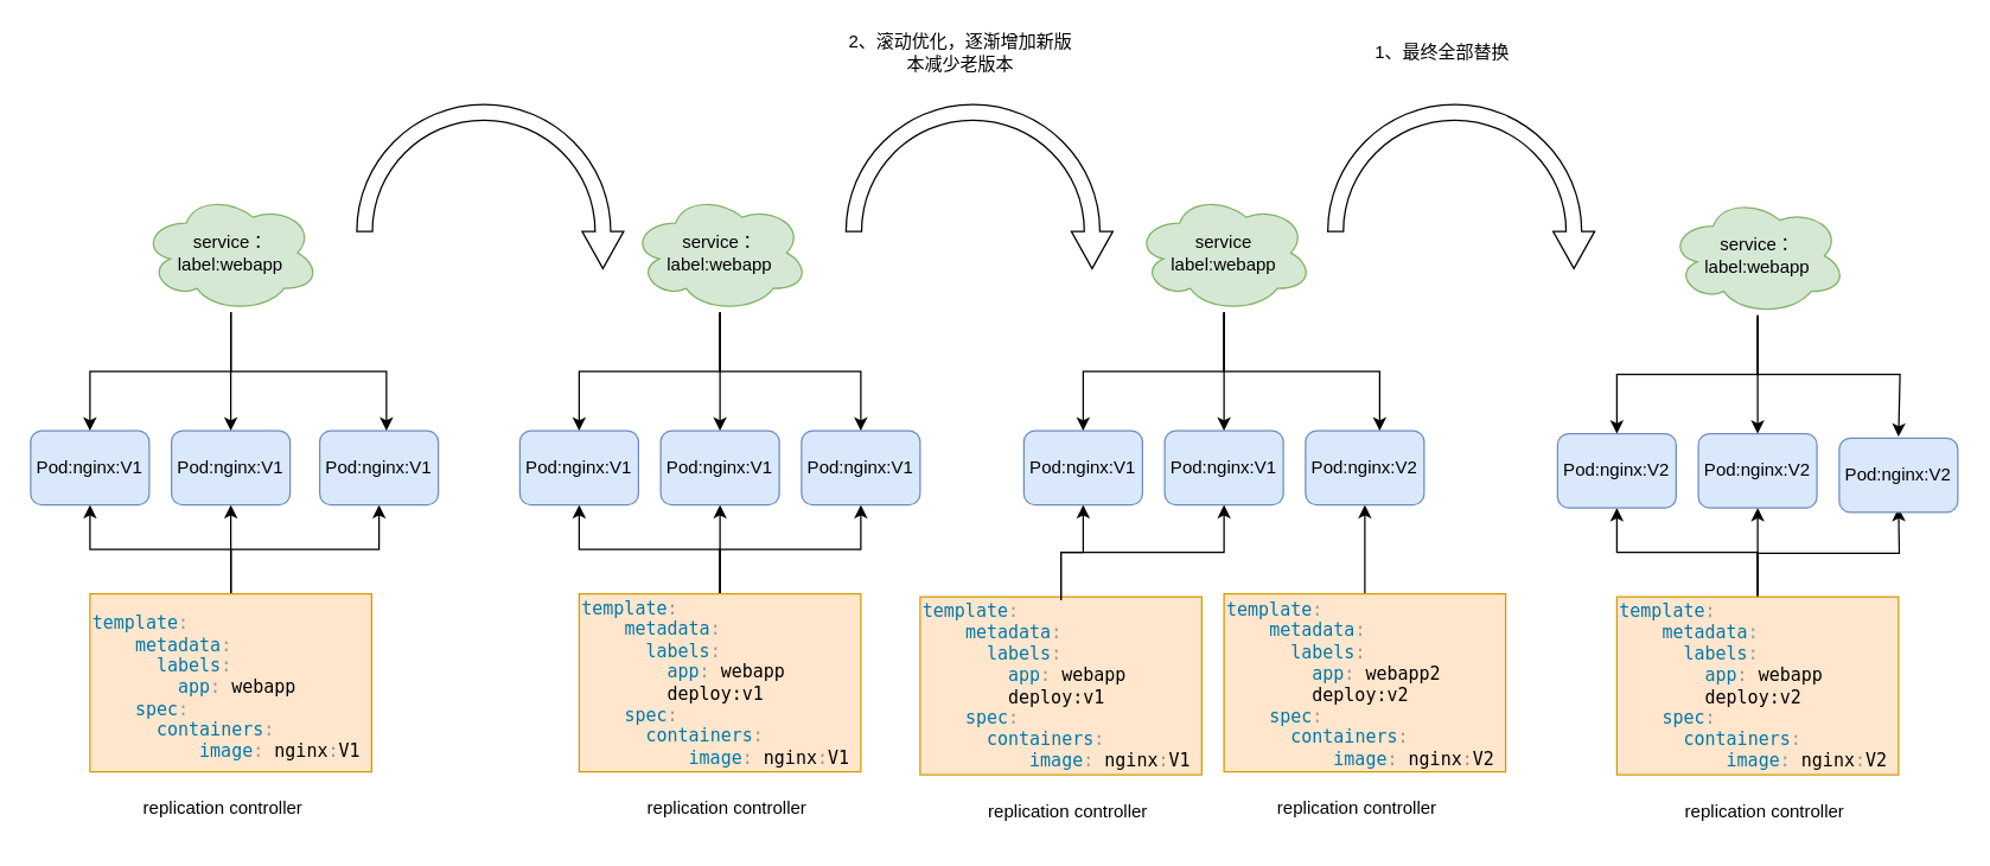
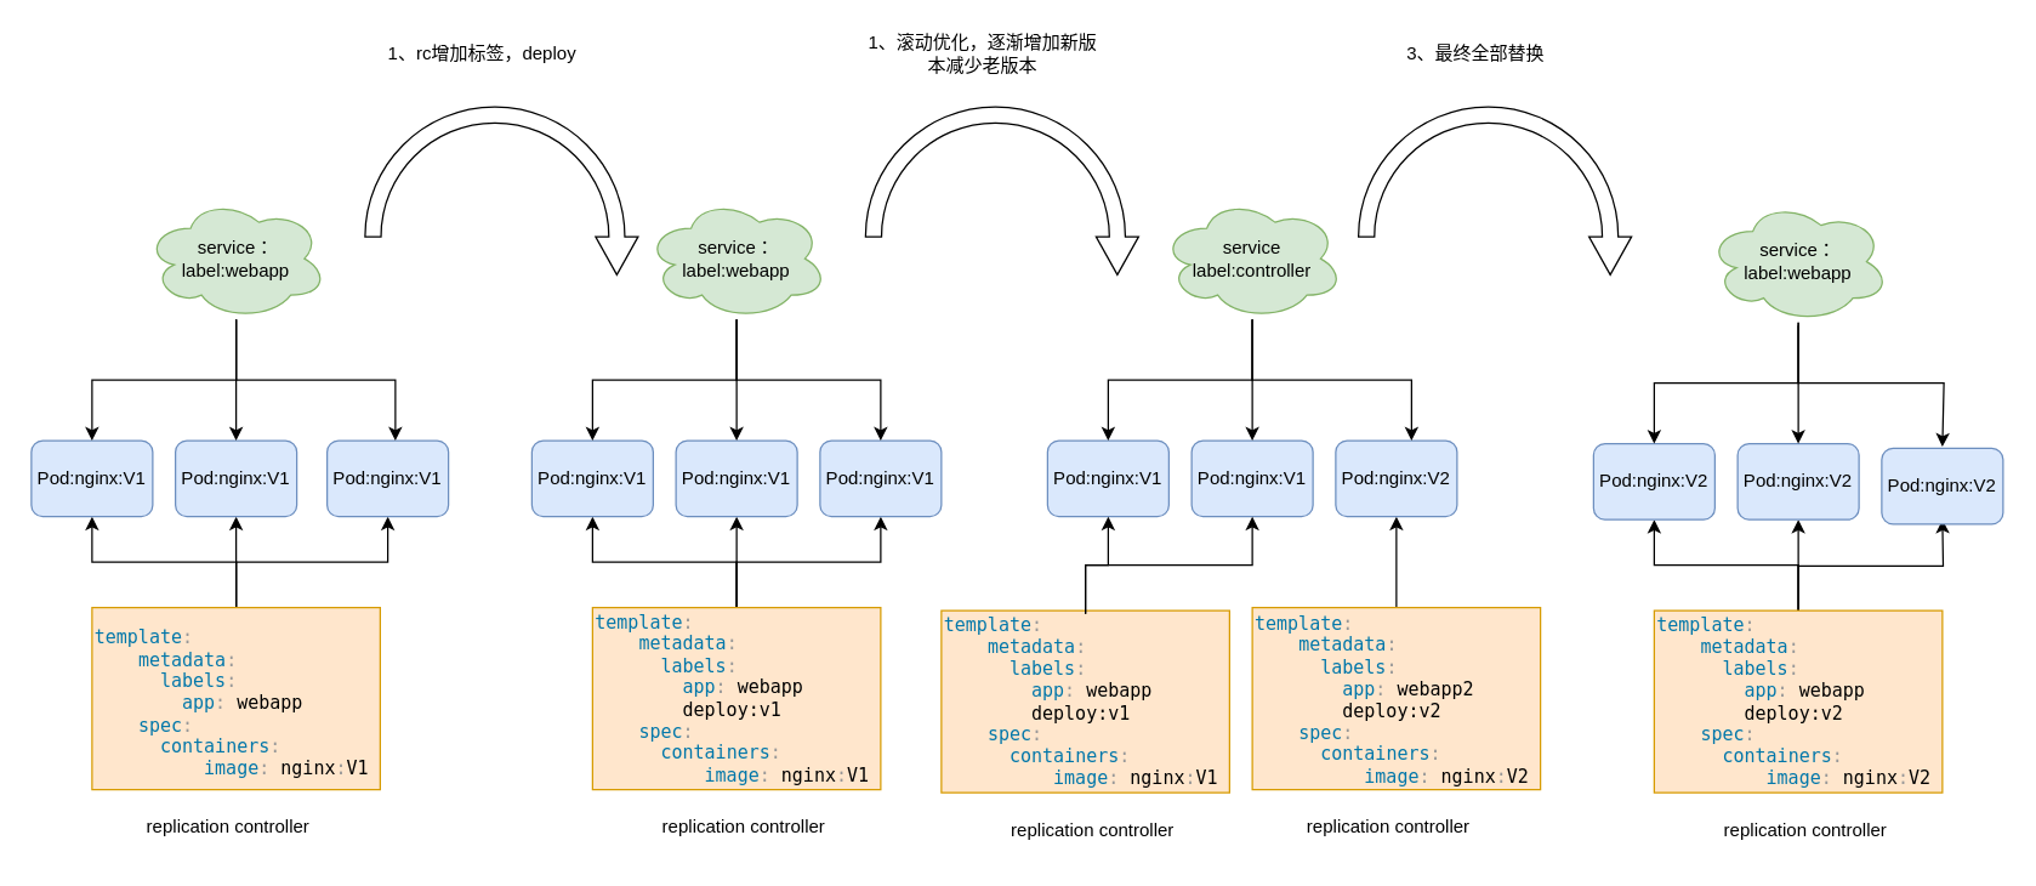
+ <mxCell id="36" value="1、rc增加标签，deploy" style="text;html=1;align=center;verticalAlign=middle;whiteSpace=wrap;rounded=0;" vertex="1" parent="1"><mxGeometry x="240" y="20" width="155" height="30" as="geometry" /></mxCell>
- <mxCell id="38" value="2、滚动优化，逐渐增加新版本减少老版本" style="text;html=1;align=center;verticalAlign=middle;whiteSpace=wrap;rounded=0;" vertex="1" parent="1"><mxGeometry x="570" y="20" width="155" height="30" as="geometry" /></mxCell>
+ <mxCell id="38" value="1、滚动优化，逐渐增加新版本减少老版本" style="text;html=1;align=center;verticalAlign=middle;whiteSpace=wrap;rounded=0;" vertex="1" parent="1"><mxGeometry x="570" y="20" width="155" height="30" as="geometry" /></mxCell>
- <mxCell id="40" value="1、最终全部替换" style="text;html=1;align=center;verticalAlign=middle;whiteSpace=wrap;rounded=0;" vertex="1" parent="1"><mxGeometry x="895" y="20" width="155" height="30" as="geometry" /></mxCell>
+ <mxCell id="40" value="3、最终全部替换" style="text;html=1;align=center;verticalAlign=middle;whiteSpace=wrap;rounded=0;" vertex="1" parent="1"><mxGeometry x="895" y="20" width="155" height="30" as="geometry" /></mxCell>
- <mxCell id="34" value="service&lt;div&gt;label:webapp&lt;/div&gt;" style="ellipse;shape=cloud;whiteSpace=wrap;html=1;fillColor=#d5e8d4;strokeColor=#82b366;" vertex="1" parent="1"><mxGeometry x="765" y="130" width="120" height="80" as="geometry" /></mxCell>
+ <mxCell id="34" value="service&lt;div&gt;label:controller&lt;/div&gt;" style="ellipse;shape=cloud;whiteSpace=wrap;html=1;fillColor=#d5e8d4;strokeColor=#82b366;" vertex="1" parent="1"><mxGeometry x="765" y="130" width="120" height="80" as="geometry" /></mxCell>
